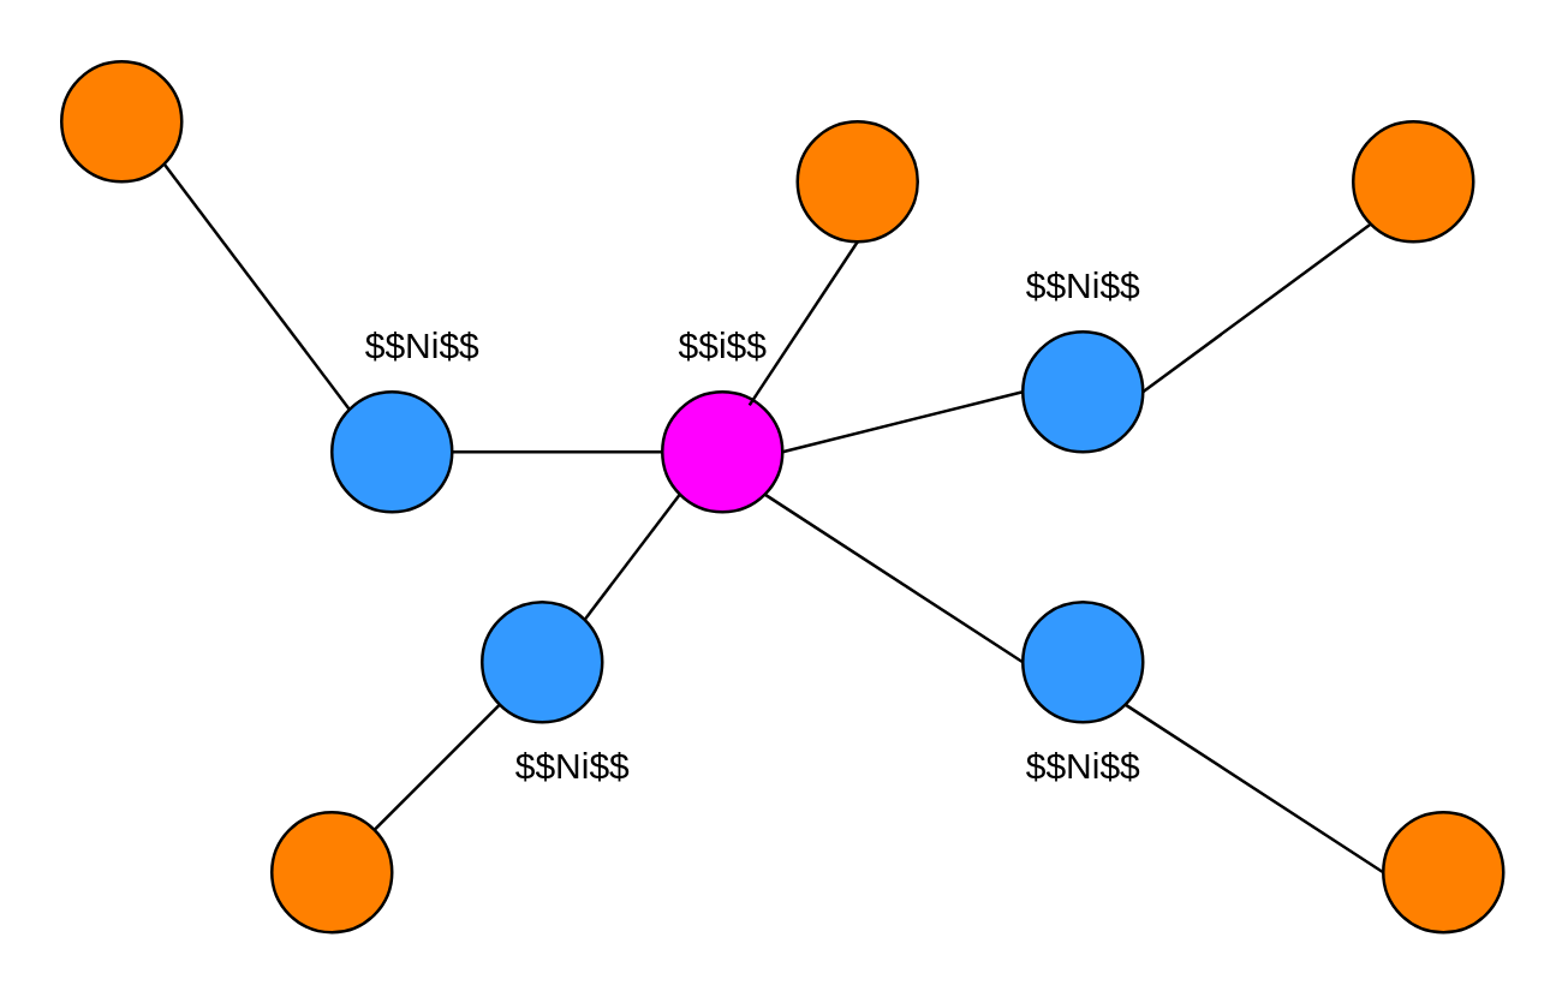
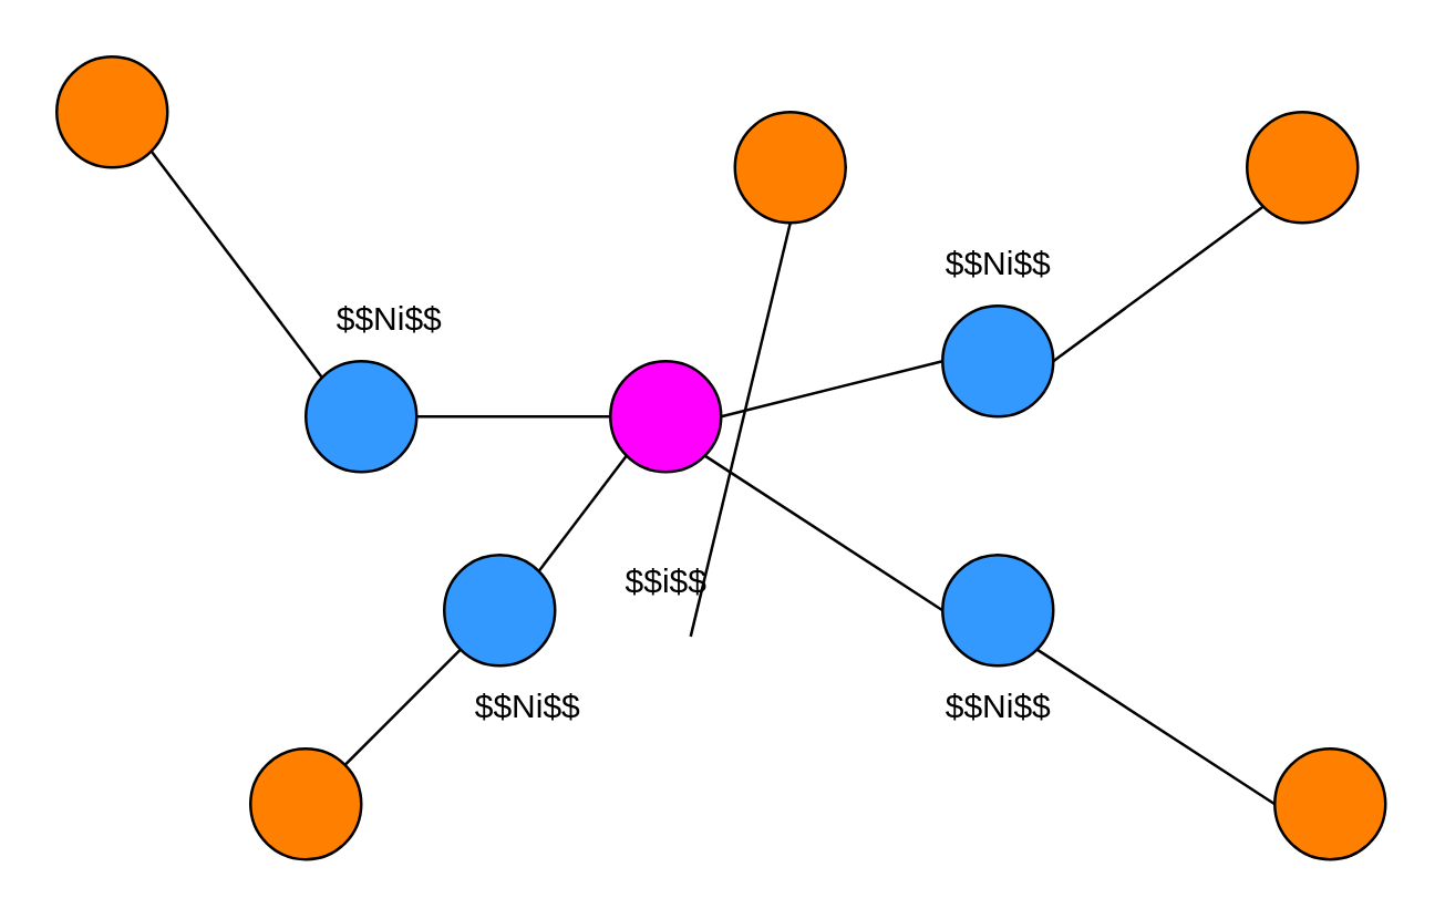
- <mxCell id="19" value="$$i$$" style="text;html=1;align=center;verticalAlign=middle;resizable=0;points=[];autosize=1;strokeColor=none;fillColor=none;" vertex="1" parent="1"><mxGeometry x="215" y="100" width="50" height="30" as="geometry" /></mxCell>
+ <mxCell id="19" value="$$i$$" style="text;html=1;align=center;verticalAlign=middle;resizable=0;points=[];autosize=1;strokeColor=none;fillColor=none;" vertex="1" parent="1"><mxGeometry x="215" y="195" width="50" height="30" as="geometry" /></mxCell>
